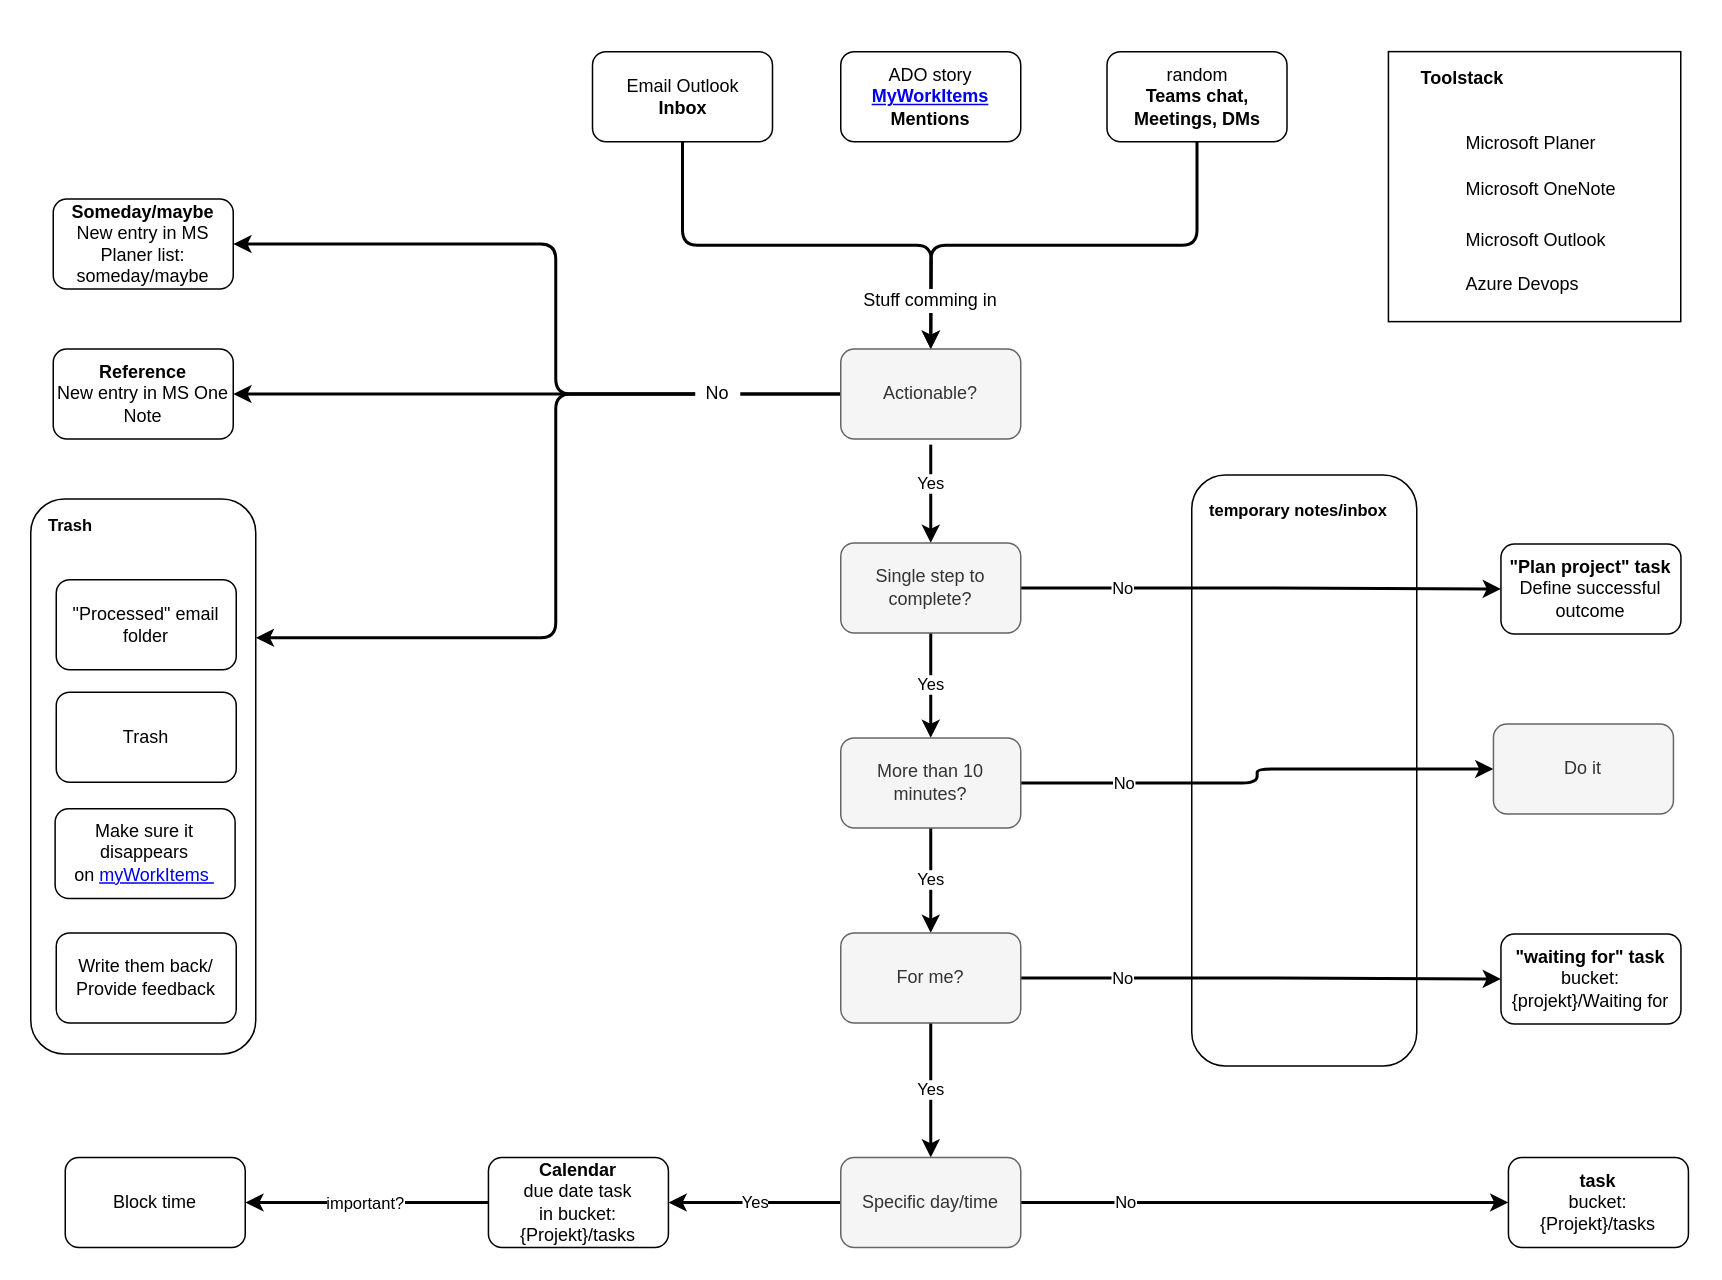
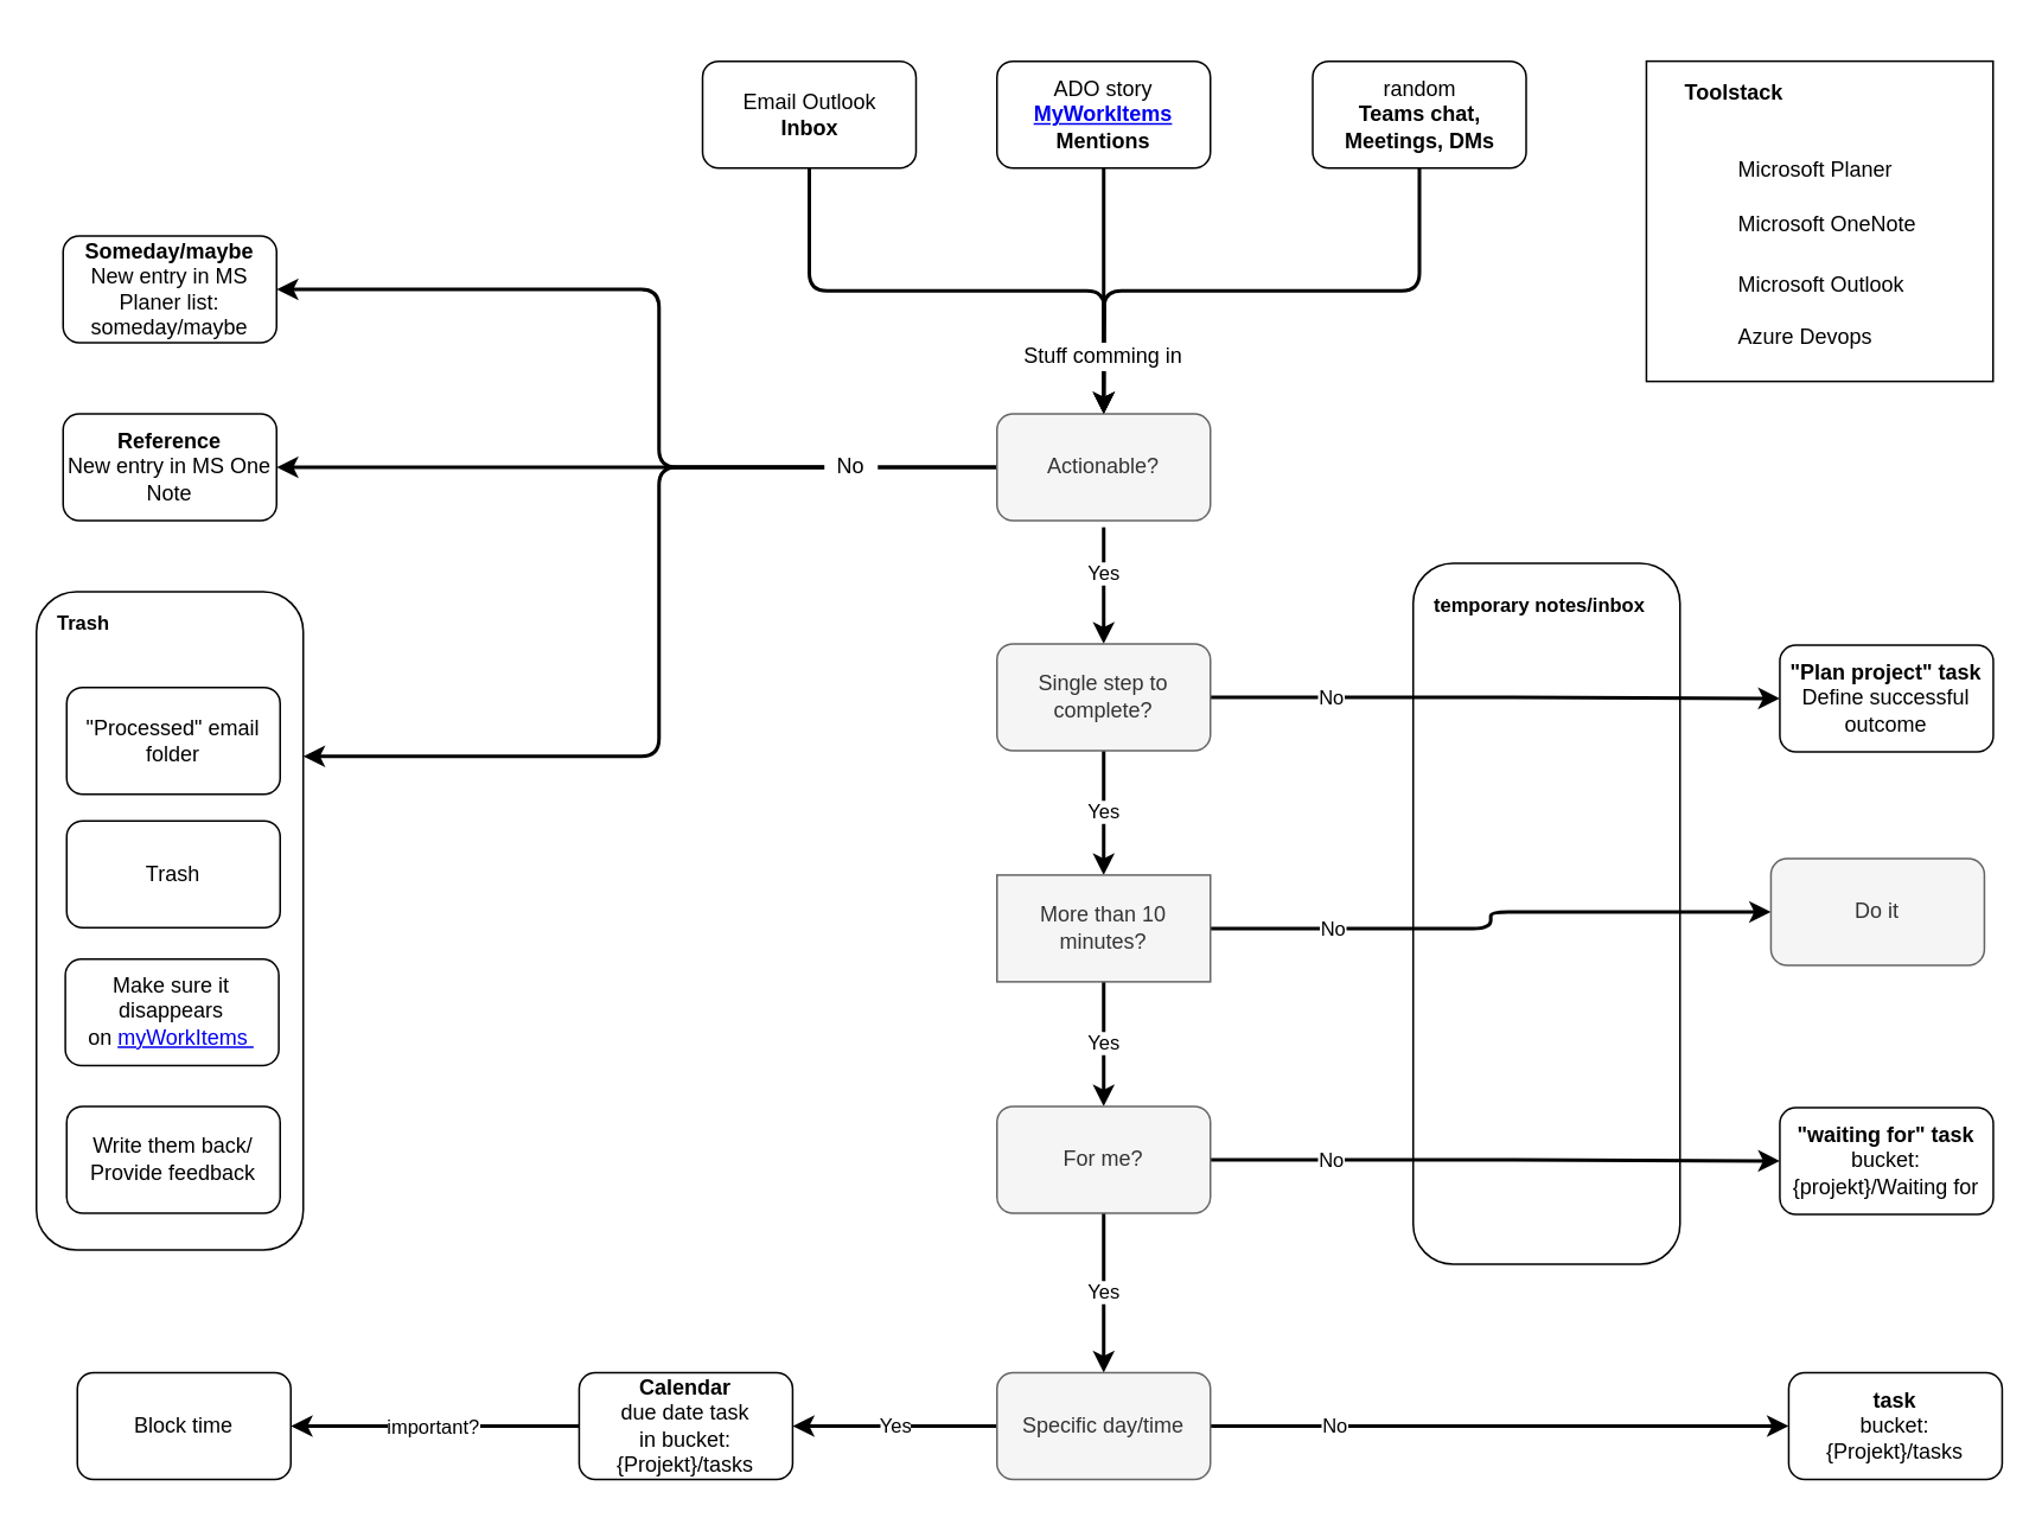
+ <mxCell id="6" style="edgeStyle=orthogonalEdgeStyle;rounded=1;orthogonalLoop=1;jettySize=auto;html=1;exitX=0.5;exitY=1;exitDx=0;exitDy=0;entryX=0.5;entryY=0;entryDx=0;entryDy=0;endArrow=classic;endFill=1;strokeWidth=2;" parent="1" source="7" target="12" edge="1"><mxGeometry relative="1" as="geometry" /></mxCell>
- <mxCell id="19" value="More than 10 minutes?" style="rounded=1;whiteSpace=wrap;html=1;fillColor=#f5f5f5;fontColor=#333333;strokeColor=#666666;" parent="1" vertex="1"><mxGeometry x="560" y="491.25" width="120" height="60" as="geometry" /></mxCell>
+ <mxCell id="19" value="More than 10 minutes?" style="whiteSpace=wrap;html=1;fillColor=#f5f5f5;fontColor=#333333;strokeColor=#666666;rounded=0;" parent="1" vertex="1"><mxGeometry x="560" y="491.25" width="120" height="60" as="geometry" /></mxCell>
